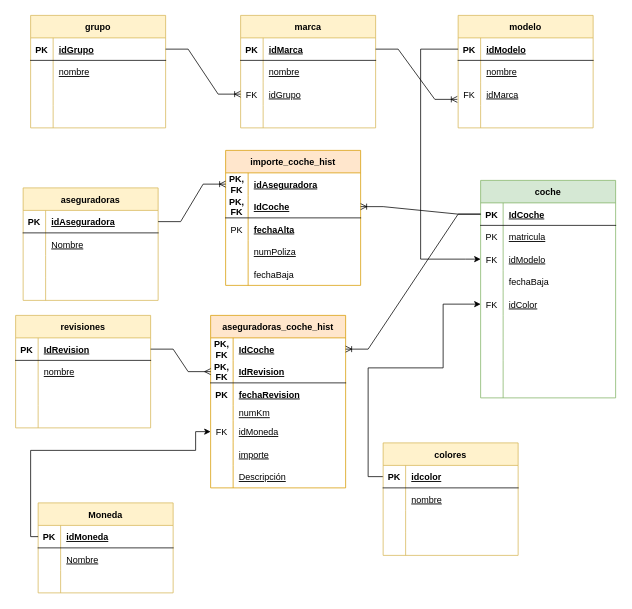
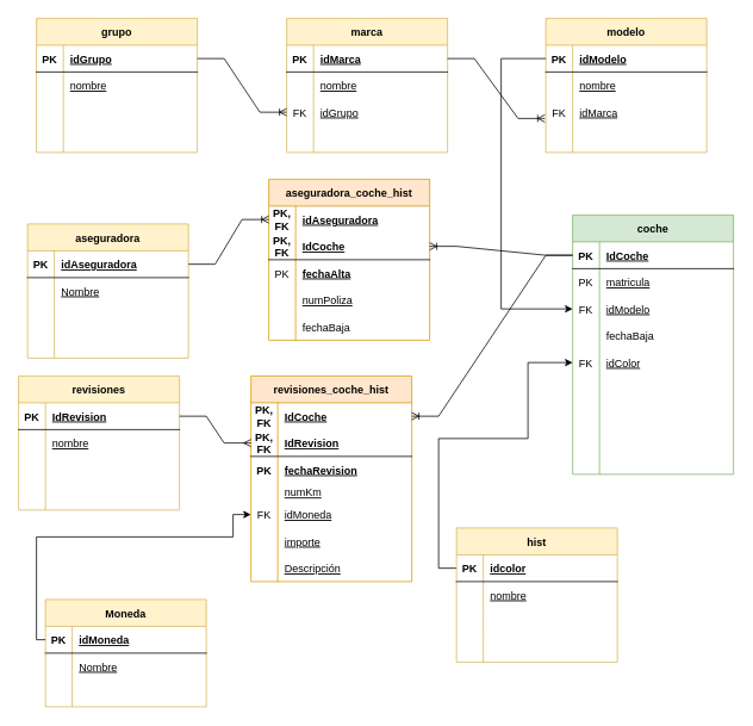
- <mxCell id="112" value="importe_coche_hist" style="shape=table;startSize=30;container=1;collapsible=1;childLayout=tableLayout;fixedRows=1;rowLines=0;fontStyle=1;align=center;resizeLast=1;fillColor=#ffe6cc;strokeColor=#d79b00;" vertex="1" parent="1"><mxGeometry x="300" y="200" width="180" height="180" as="geometry" /></mxCell>
+ <mxCell id="112" value="aseguradora_coche_hist" style="shape=table;startSize=30;container=1;collapsible=1;childLayout=tableLayout;fixedRows=1;rowLines=0;fontStyle=1;align=center;resizeLast=1;fillColor=#ffe6cc;strokeColor=#d79b00;" vertex="1" parent="1"><mxGeometry x="300" y="200" width="180" height="180" as="geometry" /></mxCell>
- <mxCell id="55" value="aseguradoras" style="shape=table;startSize=30;container=1;collapsible=1;childLayout=tableLayout;fixedRows=1;rowLines=0;fontStyle=1;align=center;resizeLast=1;fillColor=#fff2cc;strokeColor=#d6b656;" vertex="1" parent="1"><mxGeometry x="30" y="250" width="180" height="150" as="geometry" /></mxCell>
+ <mxCell id="55" value="aseguradora" style="shape=table;startSize=30;container=1;collapsible=1;childLayout=tableLayout;fixedRows=1;rowLines=0;fontStyle=1;align=center;resizeLast=1;fillColor=#fff2cc;strokeColor=#d6b656;" vertex="1" parent="1"><mxGeometry x="30" y="250" width="180" height="150" as="geometry" /></mxCell>
- <mxCell id="130" value="aseguradoras_coche_hist" style="shape=table;startSize=30;container=1;collapsible=1;childLayout=tableLayout;fixedRows=1;rowLines=0;fontStyle=1;align=center;resizeLast=1;fillColor=#ffe6cc;strokeColor=#d79b00;" vertex="1" parent="1"><mxGeometry x="280" y="420" width="180" height="230" as="geometry" /></mxCell>
+ <mxCell id="130" value="revisiones_coche_hist" style="shape=table;startSize=30;container=1;collapsible=1;childLayout=tableLayout;fixedRows=1;rowLines=0;fontStyle=1;align=center;resizeLast=1;fillColor=#ffe6cc;strokeColor=#d79b00;" vertex="1" parent="1"><mxGeometry x="280" y="420" width="180" height="230" as="geometry" /></mxCell>
- <mxCell id="42" value="colores" style="shape=table;startSize=30;container=1;collapsible=1;childLayout=tableLayout;fixedRows=1;rowLines=0;fontStyle=1;align=center;resizeLast=1;fillColor=#fff2cc;strokeColor=#d6b656;" vertex="1" parent="1"><mxGeometry x="510" y="590" width="180" height="150" as="geometry" /></mxCell>
+ <mxCell id="42" value="hist" style="shape=table;startSize=30;container=1;collapsible=1;childLayout=tableLayout;fixedRows=1;rowLines=0;fontStyle=1;align=center;resizeLast=1;fillColor=#fff2cc;strokeColor=#d6b656;" vertex="1" parent="1"><mxGeometry x="510" y="590" width="180" height="150" as="geometry" /></mxCell>
